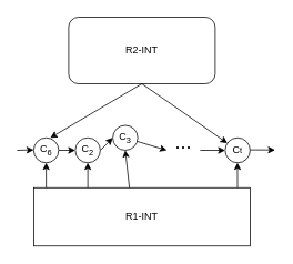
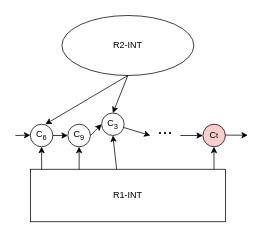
- <mxCell id="6" value="R2-INT" style="whiteSpace=wrap;html=1;rounded=1;" vertex="1" parent="1"><mxGeometry x="82" y="20" width="176" height="80" as="geometry" /></mxCell>
+ <mxCell id="6" value="R2-INT" style="ellipse;whiteSpace=wrap;html=1;" vertex="1" parent="1"><mxGeometry x="82" y="20" width="176" height="80" as="geometry" /></mxCell>
- <mxCell id="19" value="" style="endArrow=classic;html=1;exitX=0.5;exitY=1;exitDx=0;exitDy=0;" edge="1" parent="1" source="6" target="5"><mxGeometry width="50" height="50" relative="1" as="geometry"><mxPoint x="170" y="105" as="sourcePoint" /><mxPoint x="150" y="164" as="targetPoint" /></mxGeometry></mxCell>
+ <mxCell id="19" value="" style="endArrow=classic;html=1;exitX=0.5;exitY=1;exitDx=0;exitDy=0;entryX=0.5;entryY=0;entryDx=0;entryDy=0;" edge="1" parent="1" source="6" target="4"><mxGeometry width="50" height="50" relative="1" as="geometry"><mxPoint x="170" y="105" as="sourcePoint" /><mxPoint x="150" y="164" as="targetPoint" /></mxGeometry></mxCell>
- <mxCell id="7" value="&lt;span&gt;C&lt;/span&gt;&lt;sub&gt;2&lt;/sub&gt;" style="ellipse;whiteSpace=wrap;html=1;aspect=fixed;" vertex="1" parent="1"><mxGeometry x="90" y="165" width="30" height="30" as="geometry" /></mxCell>
+ <mxCell id="7" value="&lt;span&gt;C&lt;/span&gt;&lt;sub&gt;9&lt;/sub&gt;" style="ellipse;whiteSpace=wrap;html=1;aspect=fixed;" vertex="1" parent="1"><mxGeometry x="90" y="165" width="30" height="30" as="geometry" /></mxCell>
- <mxCell id="5" value="C&lt;span style=&quot;font-size: 10px&quot;&gt;t&lt;/span&gt;" style="ellipse;whiteSpace=wrap;html=1;aspect=fixed;" vertex="1" parent="1"><mxGeometry x="270" y="165" width="30" height="30" as="geometry" /></mxCell>
+ <mxCell id="5" value="C&lt;span style=&quot;font-size: 10px&quot;&gt;t&lt;/span&gt;" style="ellipse;whiteSpace=wrap;html=1;aspect=fixed;fillColor=#f8cecc;" vertex="1" parent="1"><mxGeometry x="270" y="165" width="30" height="30" as="geometry" /></mxCell>
